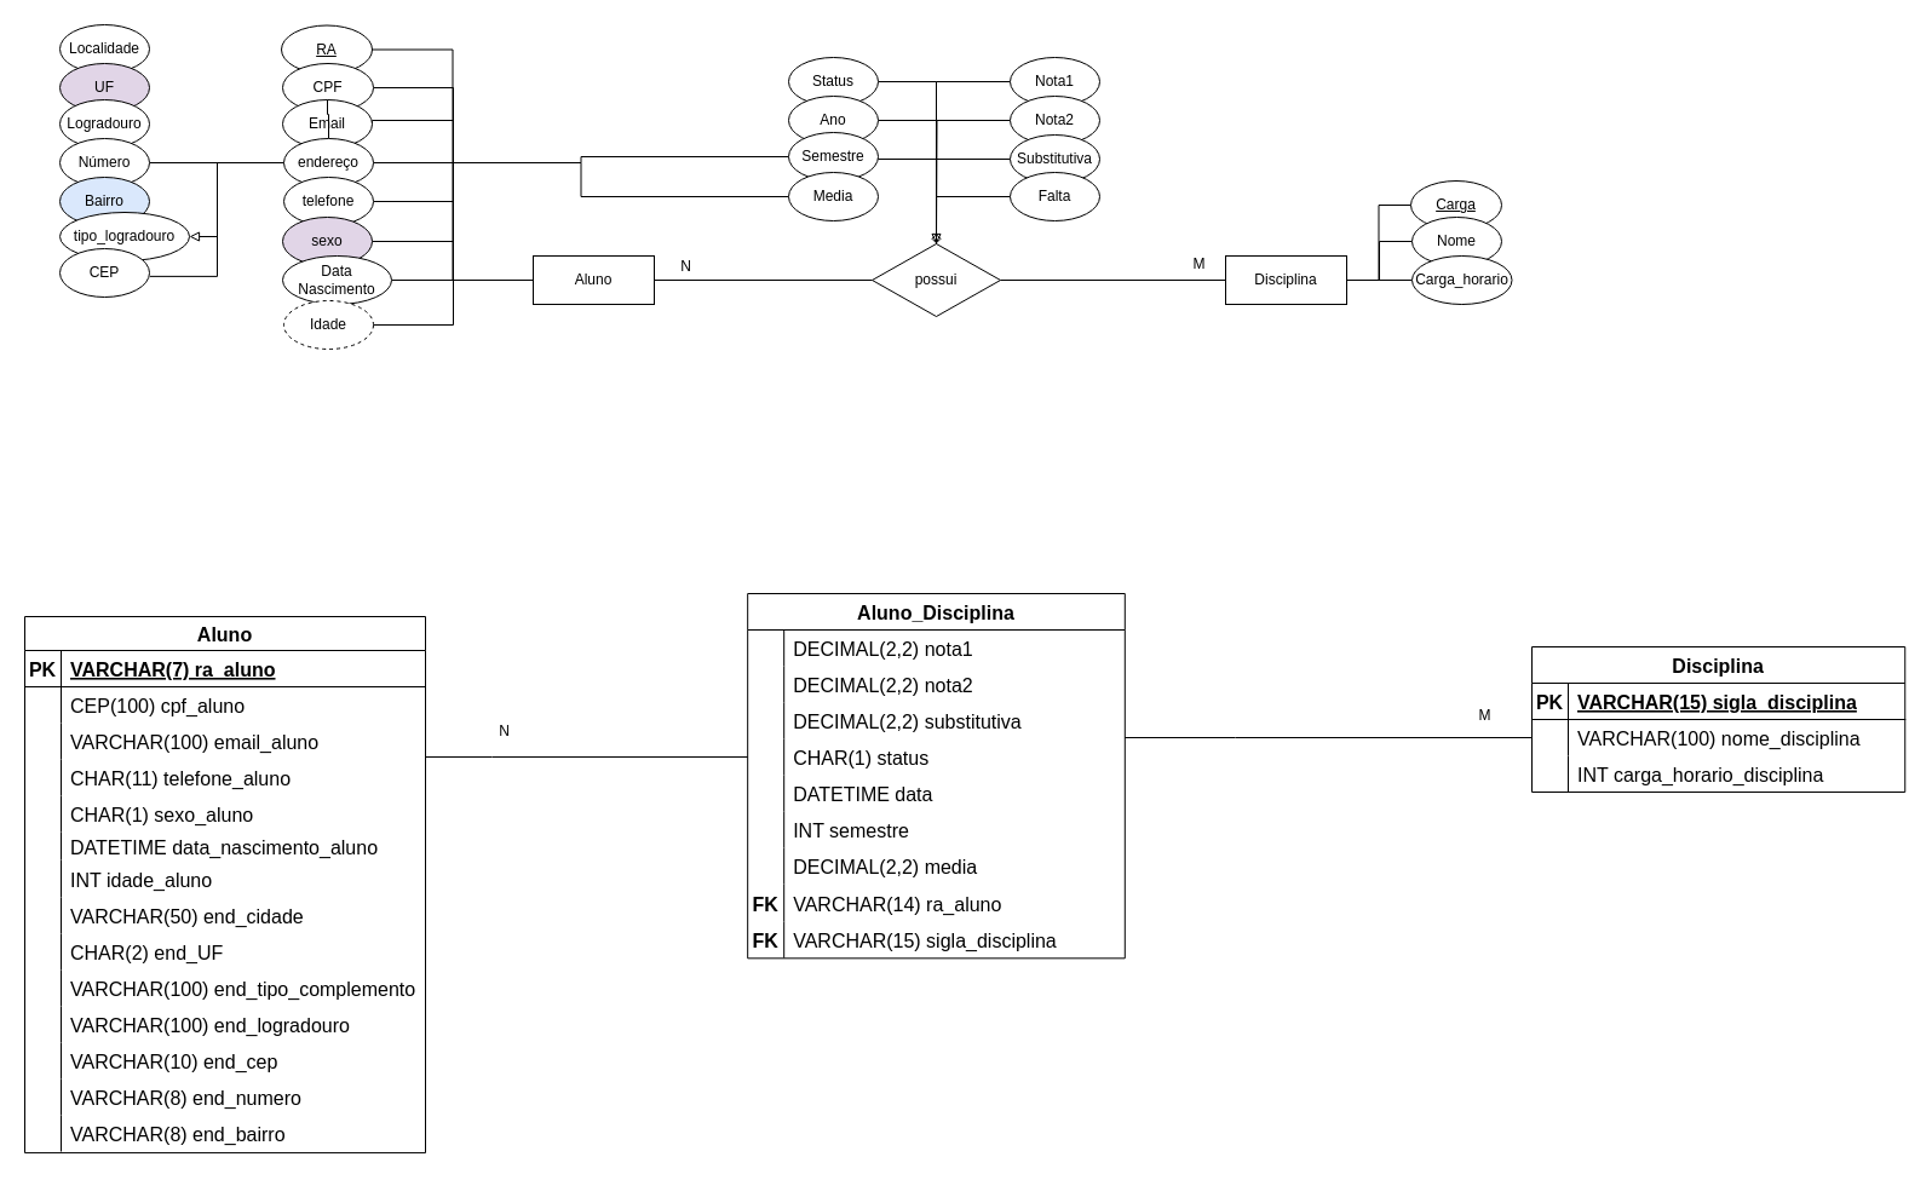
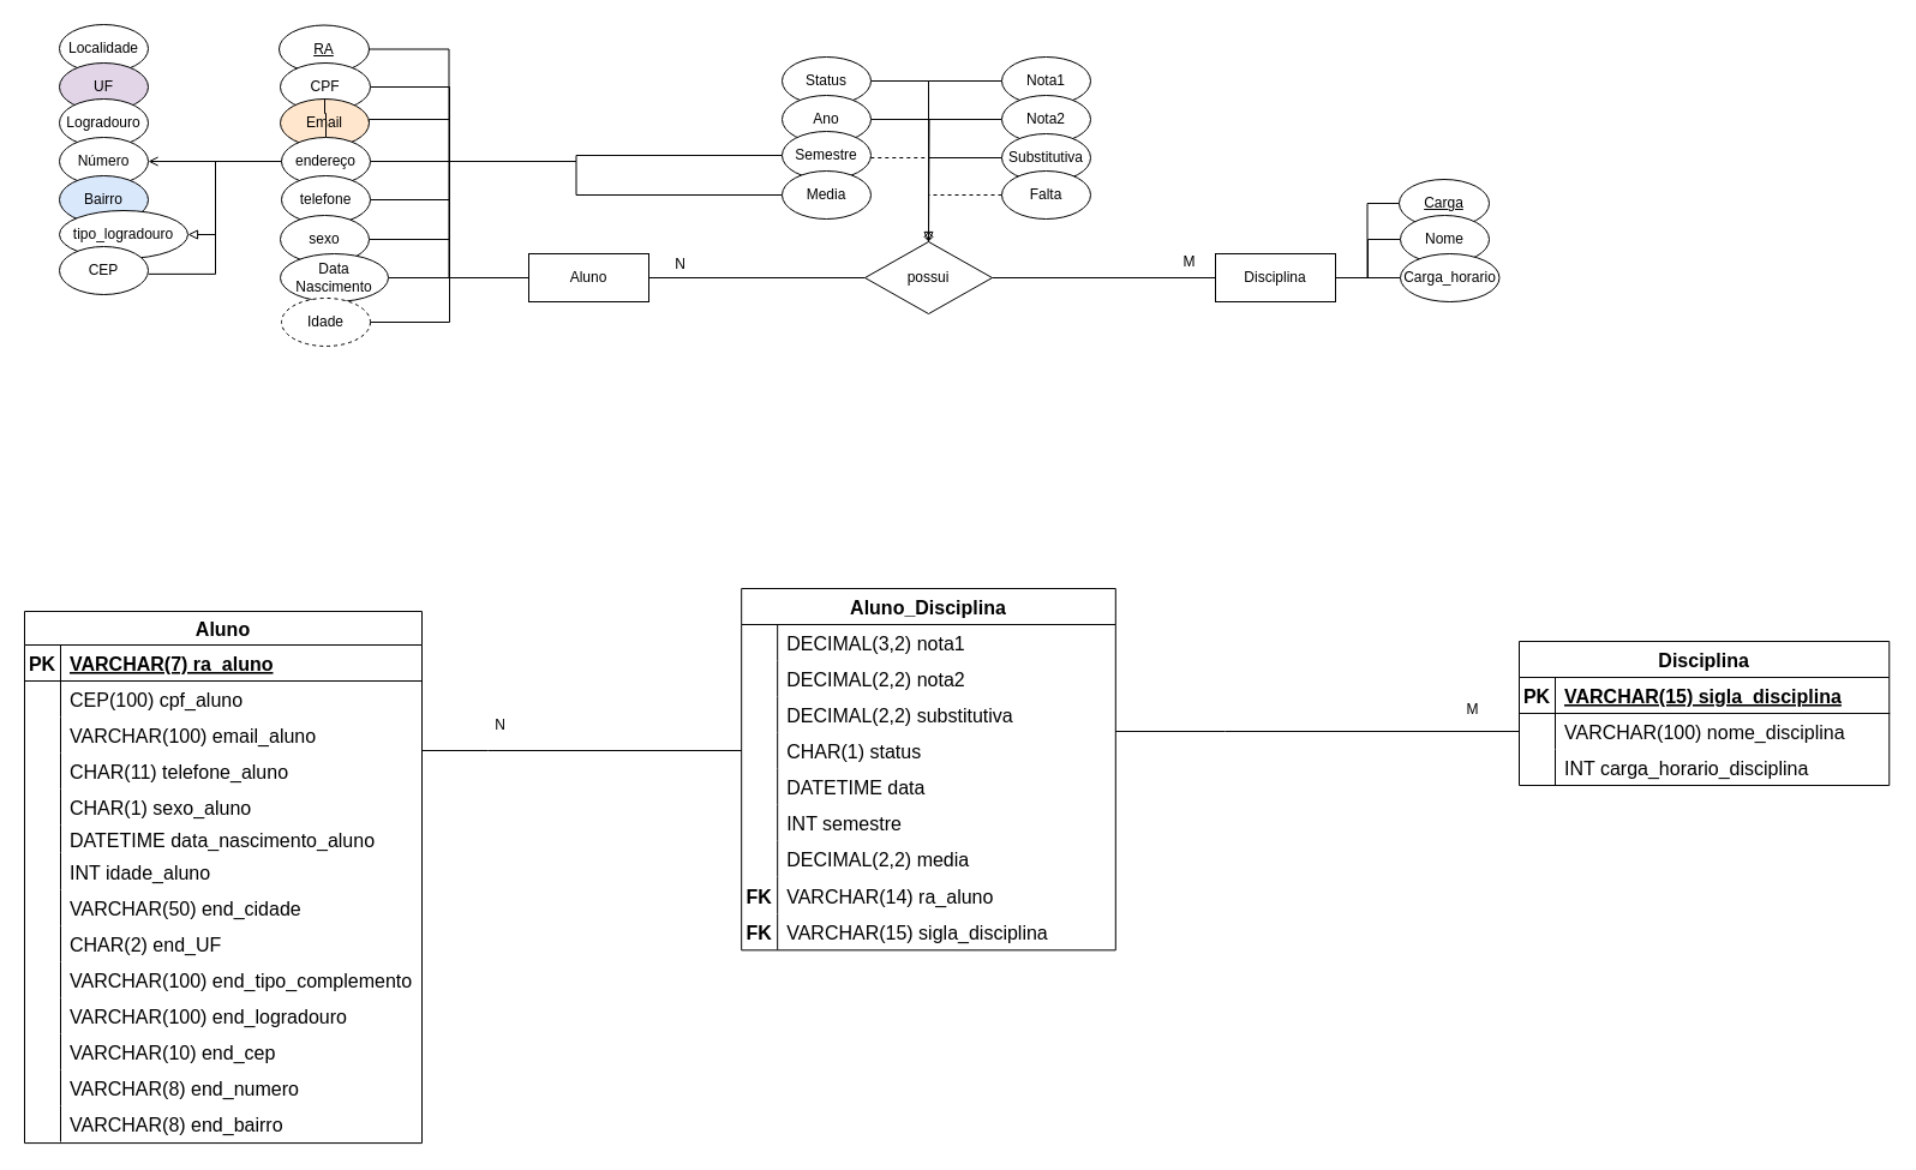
- <mxCell id="14" value="Email" style="ellipse;whiteSpace=wrap;html=1;align=center;" vertex="1" parent="1"><mxGeometry x="233" y="82" width="74" height="40" as="geometry" /></mxCell>
+ <mxCell id="14" value="Email" style="ellipse;whiteSpace=wrap;html=1;align=center;fillColor=#ffe6cc;" vertex="1" parent="1"><mxGeometry x="233" y="82" width="74" height="40" as="geometry" /></mxCell>
- <mxCell id="56" style="edgeStyle=orthogonalEdgeStyle;rounded=0;orthogonalLoop=1;jettySize=auto;html=1;entryX=0.5;entryY=0;entryDx=0;entryDy=0;endArrow=none;endFill=0;" edge="1" parent="1" source="57" target="34"><mxGeometry relative="1" as="geometry"><Array as="points"><mxPoint x="773" y="131" /></Array></mxGeometry></mxCell>
+ <mxCell id="56" style="edgeStyle=orthogonalEdgeStyle;rounded=0;orthogonalLoop=1;jettySize=auto;html=1;entryX=0.5;entryY=0;entryDx=0;entryDy=0;endArrow=none;endFill=0;dashed=1;" edge="1" parent="1" source="57" target="34"><mxGeometry relative="1" as="geometry"><Array as="points"><mxPoint x="773" y="131" /></Array></mxGeometry></mxCell>
- <mxCell id="17" style="edgeStyle=orthogonalEdgeStyle;rounded=0;orthogonalLoop=1;jettySize=auto;html=1;entryX=1;entryY=0.5;entryDx=0;entryDy=0;endArrow=none;endFill=0;" edge="1" parent="1" source="21" target="29"><mxGeometry relative="1" as="geometry" /></mxCell>
+ <mxCell id="17" style="edgeStyle=orthogonalEdgeStyle;rounded=0;orthogonalLoop=1;jettySize=auto;html=1;entryX=1;entryY=0.5;entryDx=0;entryDy=0;endArrow=open;endFill=0;" edge="1" parent="1" source="21" target="29"><mxGeometry relative="1" as="geometry" /></mxCell>
- <mxCell id="50" style="edgeStyle=orthogonalEdgeStyle;rounded=0;orthogonalLoop=1;jettySize=auto;html=1;entryX=0.5;entryY=0;entryDx=0;entryDy=0;endArrow=none;endFill=0;" edge="1" parent="1" source="51" target="34"><mxGeometry relative="1" as="geometry" /></mxCell>
+ <mxCell id="50" style="edgeStyle=orthogonalEdgeStyle;rounded=0;orthogonalLoop=1;jettySize=auto;html=1;entryX=0.5;entryY=0;entryDx=0;entryDy=0;endArrow=none;endFill=0;dashed=1;" edge="1" parent="1" source="51" target="34"><mxGeometry relative="1" as="geometry" /></mxCell>
- <mxCell id="23" value="sexo" style="ellipse;whiteSpace=wrap;html=1;align=center;fillColor=#e1d5e7;" vertex="1" parent="1"><mxGeometry x="233" y="179" width="74" height="40" as="geometry" /></mxCell>
+ <mxCell id="23" value="sexo" style="ellipse;whiteSpace=wrap;html=1;align=center;" vertex="1" parent="1"><mxGeometry x="233" y="179" width="74" height="40" as="geometry" /></mxCell>
- <mxCell id="107" value="DECIMAL(2,2) nota1" style="shape=partialRectangle;connectable=0;fillColor=none;top=0;left=0;bottom=0;right=0;align=left;spacingLeft=6;overflow=hidden;fontSize=16;" vertex="1" parent="105"><mxGeometry x="30" width="281.63" height="30" as="geometry"><mxRectangle width="281.63" height="30" as="alternateBounds" /></mxGeometry></mxCell>
+ <mxCell id="107" value="DECIMAL(3,2) nota1" style="shape=partialRectangle;connectable=0;fillColor=none;top=0;left=0;bottom=0;right=0;align=left;spacingLeft=6;overflow=hidden;fontSize=16;" vertex="1" parent="105"><mxGeometry x="30" width="281.63" height="30" as="geometry"><mxRectangle width="281.63" height="30" as="alternateBounds" /></mxGeometry></mxCell>
